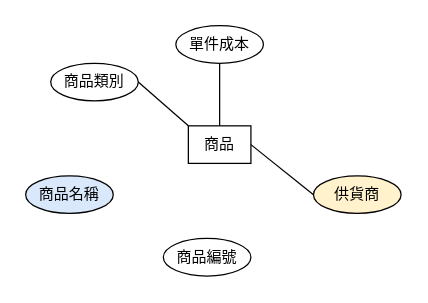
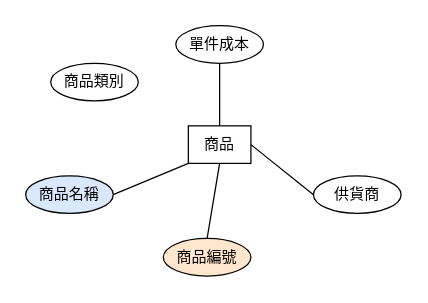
- <mxCell id="12" value="" style="endArrow=none;html=1;rounded=0;exitX=0;exitY=0;exitDx=0;exitDy=0;entryX=1;entryY=0.5;entryDx=0;entryDy=0;" edge="1" parent="1" source="2" target="3"><mxGeometry relative="1" as="geometry"><mxPoint x="160" y="125" as="sourcePoint" /><mxPoint x="90" y="125" as="targetPoint" /></mxGeometry></mxCell>
+ <mxCell id="11" value="" style="endArrow=none;html=1;rounded=0;exitX=0;exitY=1;exitDx=0;exitDy=0;entryX=1;entryY=0.5;entryDx=0;entryDy=0;" edge="1" parent="1" source="2" target="7"><mxGeometry relative="1" as="geometry"><mxPoint x="160" y="140" as="sourcePoint" /><mxPoint x="125" y="174" as="targetPoint" /></mxGeometry></mxCell>
- <mxCell id="5" value="供貨商" style="ellipse;whiteSpace=wrap;html=1;fillColor=#fff2cc;" vertex="1" parent="1"><mxGeometry x="250" y="140" width="70" height="30" as="geometry" /></mxCell>
+ <mxCell id="5" value="供貨商" style="ellipse;whiteSpace=wrap;html=1;" vertex="1" parent="1"><mxGeometry x="250" y="140" width="70" height="30" as="geometry" /></mxCell>
+ <mxCell id="10" value="" style="endArrow=none;html=1;rounded=0;exitX=0.5;exitY=1;exitDx=0;exitDy=0;entryX=0.5;entryY=0;entryDx=0;entryDy=0;" edge="1" parent="1" source="2" target="6"><mxGeometry relative="1" as="geometry"><mxPoint x="185" y="140" as="sourcePoint" /><mxPoint x="190" y="200" as="targetPoint" /></mxGeometry></mxCell>
- <mxCell id="6" value="商品編號" style="ellipse;whiteSpace=wrap;html=1;" vertex="1" parent="1"><mxGeometry x="130" y="190" width="70" height="30" as="geometry" /></mxCell>
+ <mxCell id="6" value="商品編號" style="ellipse;whiteSpace=wrap;html=1;fillColor=#ffe6cc;" vertex="1" parent="1"><mxGeometry x="130" y="190" width="70" height="30" as="geometry" /></mxCell>
